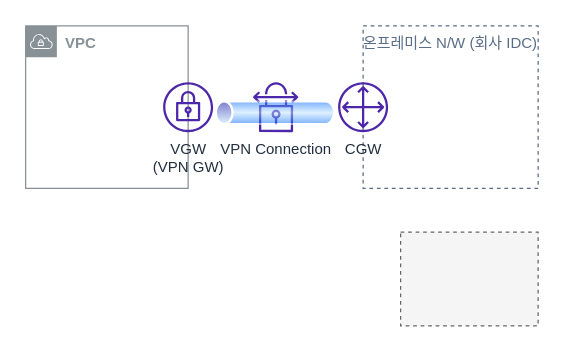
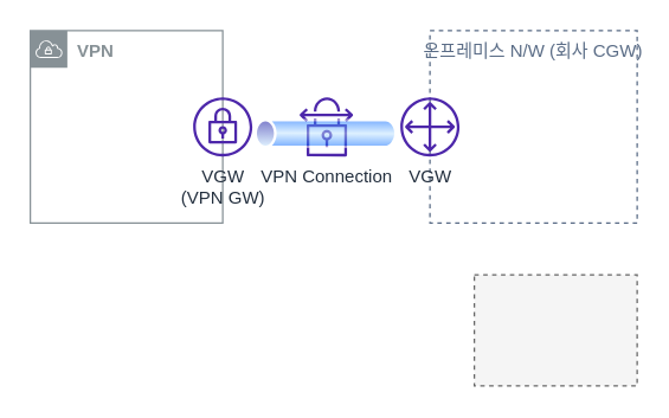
- <mxCell id="3" value="&lt;b&gt;VPC&lt;/b&gt;" style="sketch=0;outlineConnect=0;gradientColor=none;html=1;whiteSpace=wrap;fontSize=12;fontStyle=0;shape=mxgraph.aws4.group;grIcon=mxgraph.aws4.group_vpc;strokeColor=#879196;fillColor=none;verticalAlign=top;align=left;spacingLeft=30;fontColor=#879196;dashed=0;" parent="1" vertex="1"><mxGeometry x="20" y="20" width="130" height="130" as="geometry" /></mxCell>
+ <mxCell id="3" value="&lt;b&gt;VPN&lt;/b&gt;" style="sketch=0;outlineConnect=0;gradientColor=none;html=1;whiteSpace=wrap;fontSize=12;fontStyle=0;shape=mxgraph.aws4.group;grIcon=mxgraph.aws4.group_vpc;strokeColor=#879196;fillColor=none;verticalAlign=top;align=left;spacingLeft=30;fontColor=#879196;dashed=0;" parent="1" vertex="1"><mxGeometry x="20" y="20" width="130" height="130" as="geometry" /></mxCell>
- <mxCell id="2" value="온프레미스 N/W (회사 IDC)" style="fillColor=none;strokeColor=#5A6C86;dashed=1;verticalAlign=top;fontStyle=0;fontColor=#5A6C86;" parent="1" vertex="1"><mxGeometry x="290" y="20" width="140" height="130" as="geometry" /></mxCell>
+ <mxCell id="2" value="온프레미스 N/W (회사 CGW)" style="fillColor=none;strokeColor=#5A6C86;dashed=1;verticalAlign=top;fontStyle=0;fontColor=#5A6C86;" parent="1" vertex="1"><mxGeometry x="290" y="20" width="140" height="130" as="geometry" /></mxCell>
- <mxCell id="4" value="CGW" style="sketch=0;outlineConnect=0;fontColor=#232F3E;gradientColor=none;fillColor=#4D27AA;strokeColor=none;dashed=0;verticalLabelPosition=bottom;verticalAlign=top;align=center;html=1;fontSize=12;fontStyle=0;aspect=fixed;pointerEvents=1;shape=mxgraph.aws4.customer_gateway;" parent="1" vertex="1"><mxGeometry x="270" y="65" width="40" height="40" as="geometry" /></mxCell>
+ <mxCell id="4" value="VGW" style="sketch=0;outlineConnect=0;fontColor=#232F3E;gradientColor=none;fillColor=#4D27AA;strokeColor=none;dashed=0;verticalLabelPosition=bottom;verticalAlign=top;align=center;html=1;fontSize=12;fontStyle=0;aspect=fixed;pointerEvents=1;shape=mxgraph.aws4.customer_gateway;" parent="1" vertex="1"><mxGeometry x="270" y="65" width="40" height="40" as="geometry" /></mxCell>
